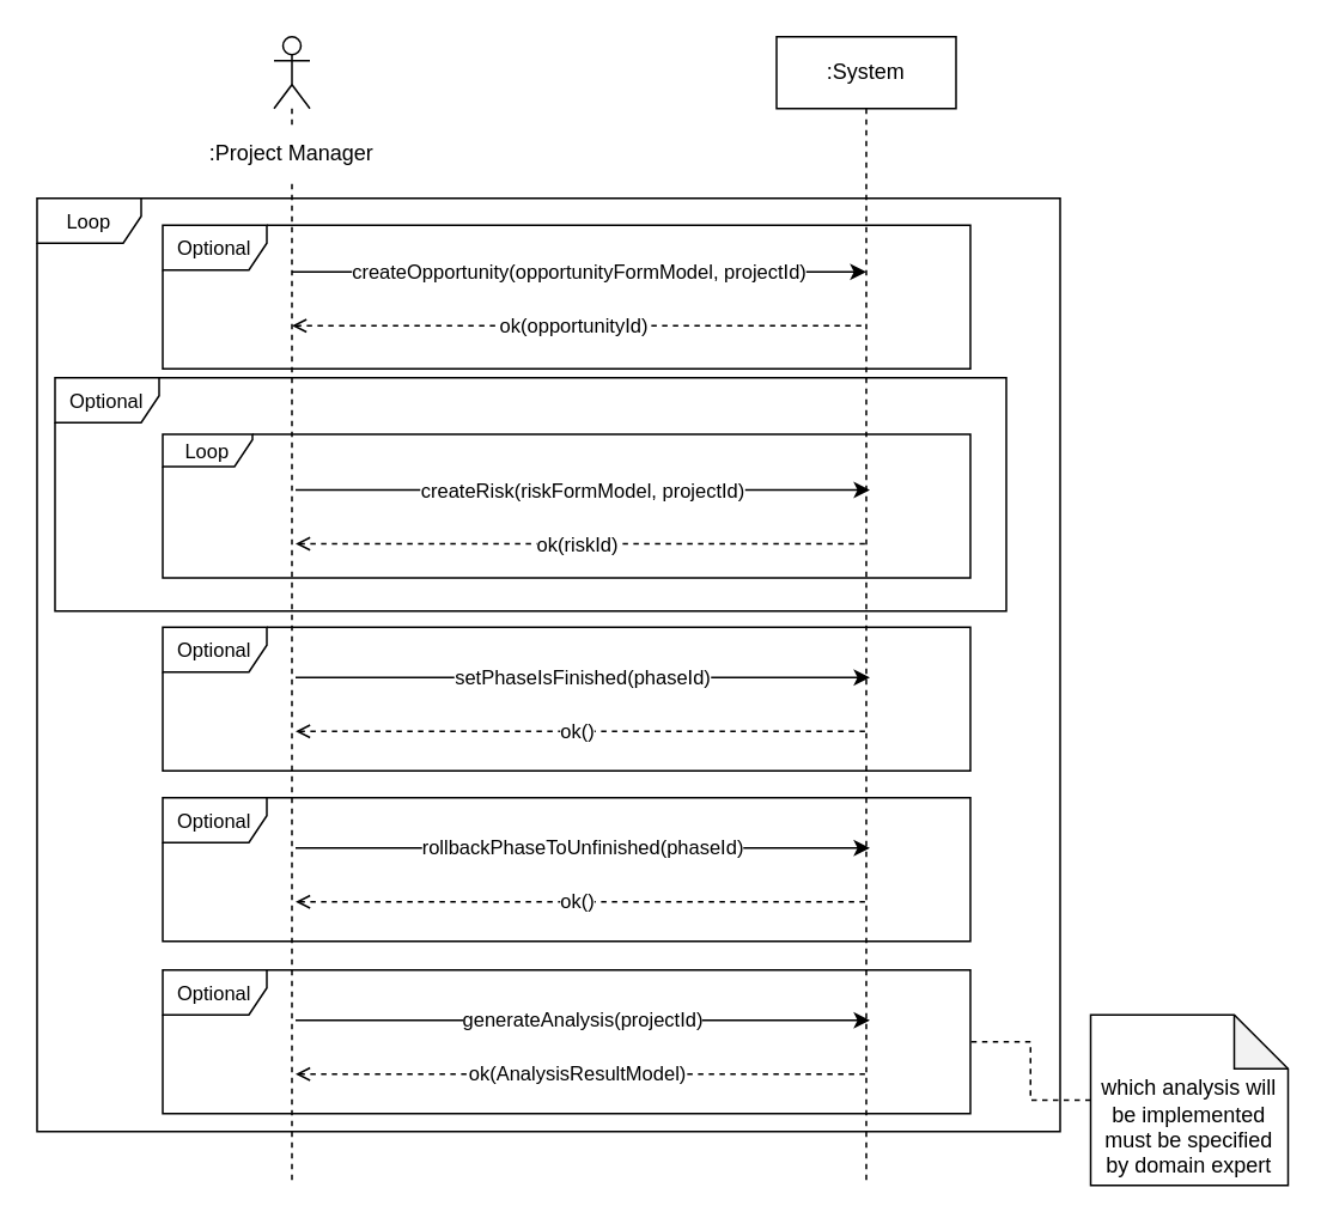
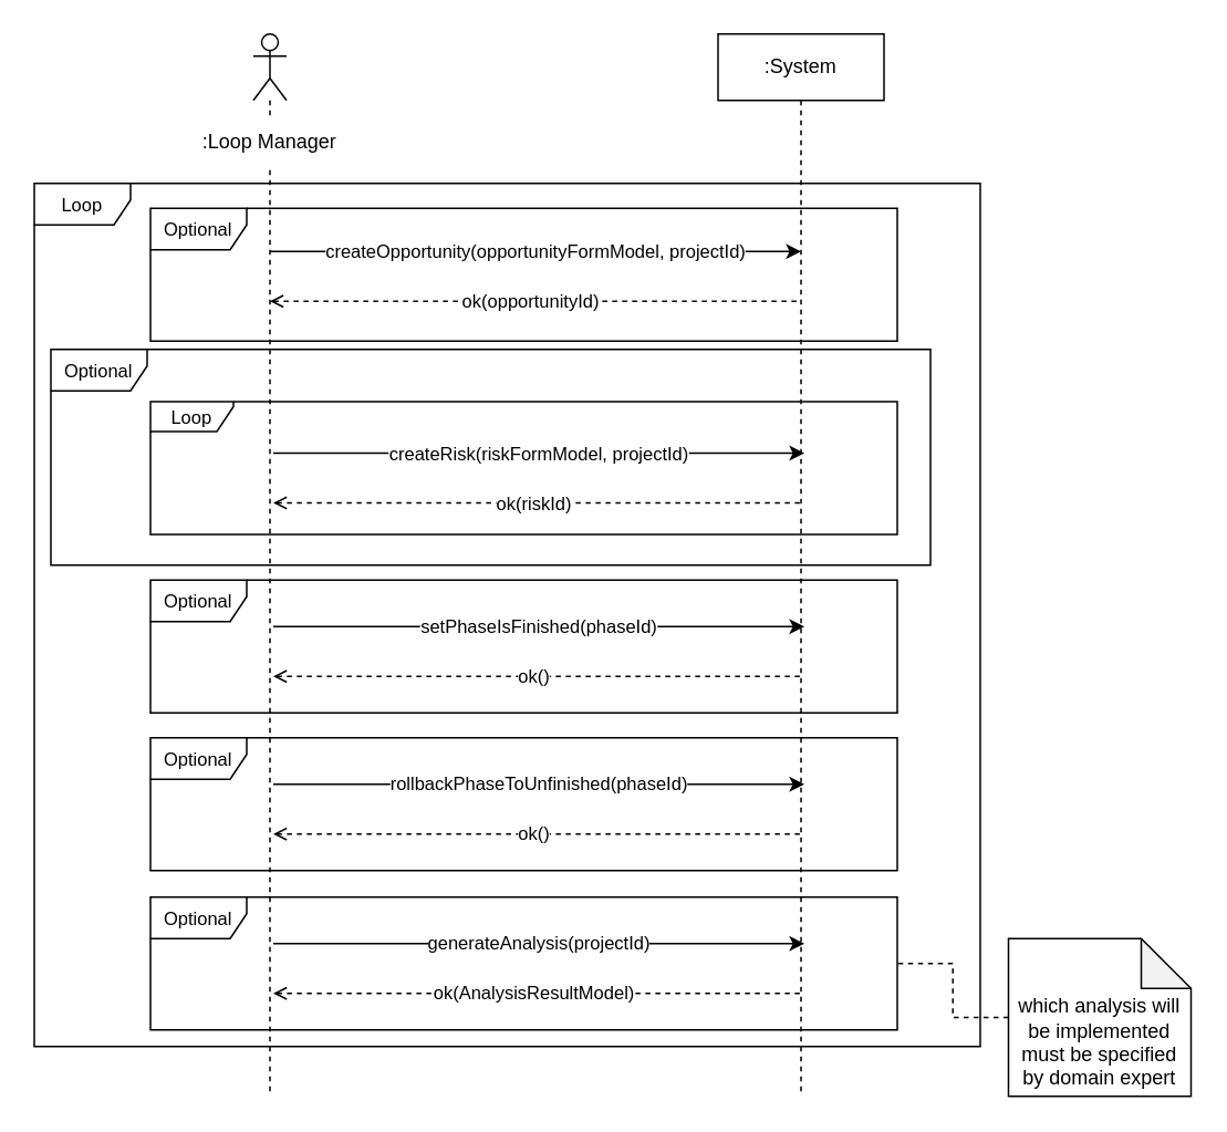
- <mxCell id="5" value=":Project Manager" style="text;html=1;strokeColor=none;fillColor=default;align=center;verticalAlign=middle;whiteSpace=wrap;rounded=0;" vertex="1" parent="1"><mxGeometry x="93" y="70" width="138" height="30" as="geometry" /></mxCell>
+ <mxCell id="5" value=":Loop Manager" style="text;html=1;strokeColor=none;fillColor=default;align=center;verticalAlign=middle;whiteSpace=wrap;rounded=0;" vertex="1" parent="1"><mxGeometry x="93" y="70" width="138" height="30" as="geometry" /></mxCell>
